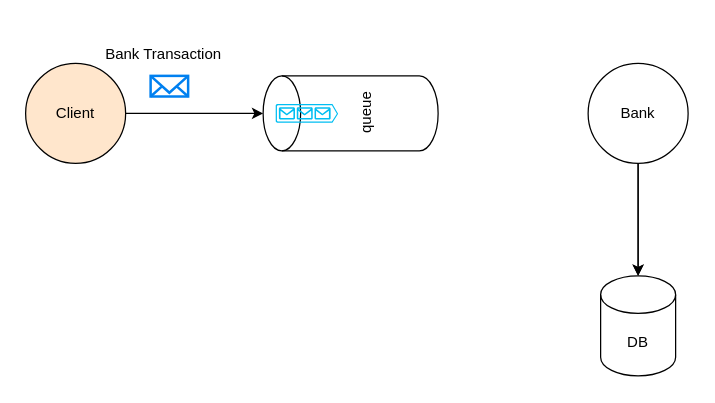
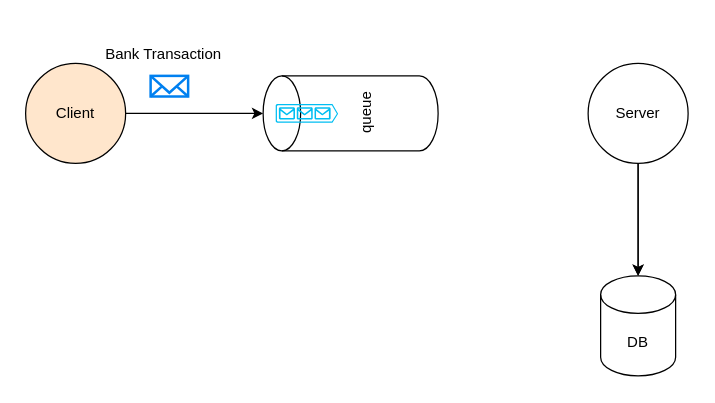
- <mxCell id="10" value="Bank" style="ellipse;whiteSpace=wrap;html=1;aspect=fixed;" vertex="1" parent="1"><mxGeometry x="470" y="50" width="80" height="80" as="geometry" /></mxCell>
+ <mxCell id="10" value="Server" style="ellipse;whiteSpace=wrap;html=1;aspect=fixed;" vertex="1" parent="1"><mxGeometry x="470" y="50" width="80" height="80" as="geometry" /></mxCell>
